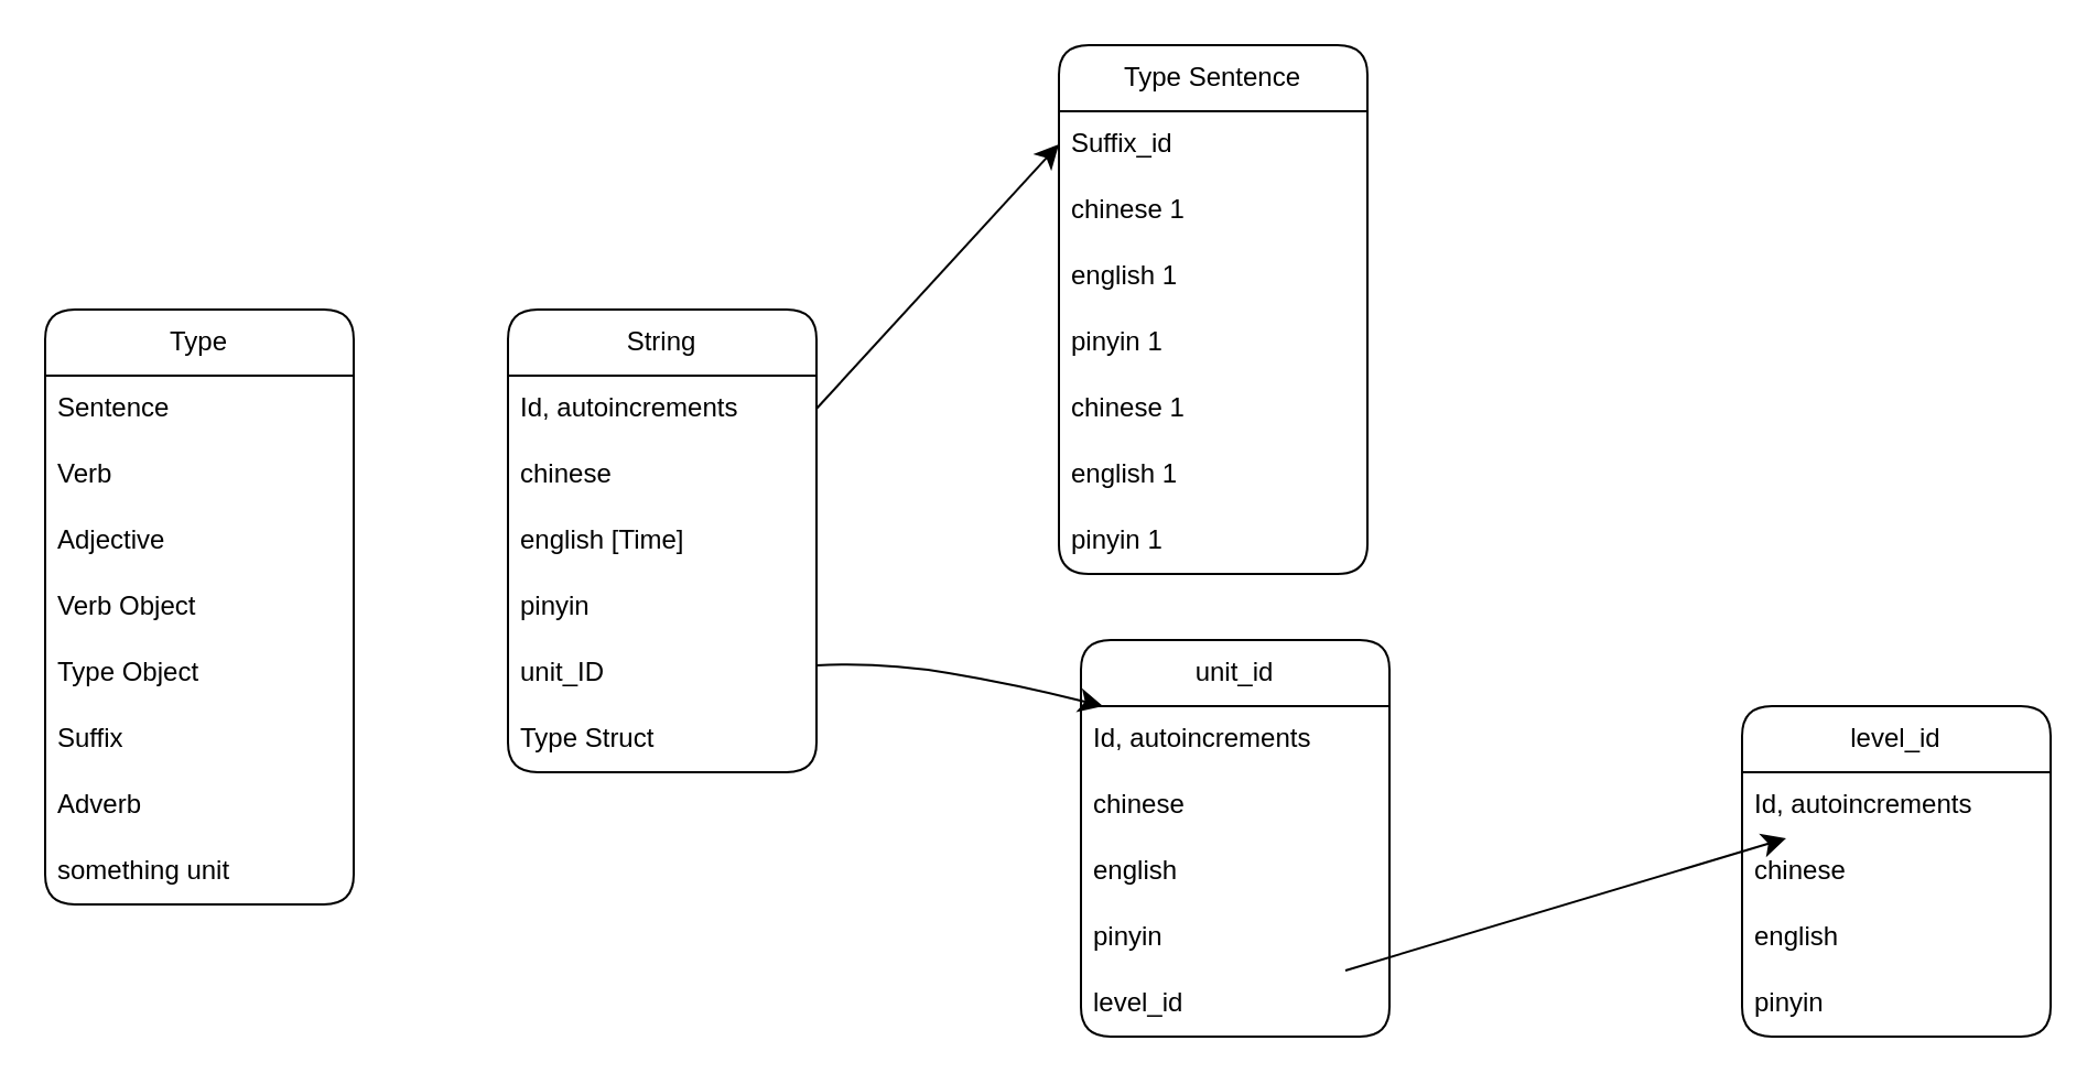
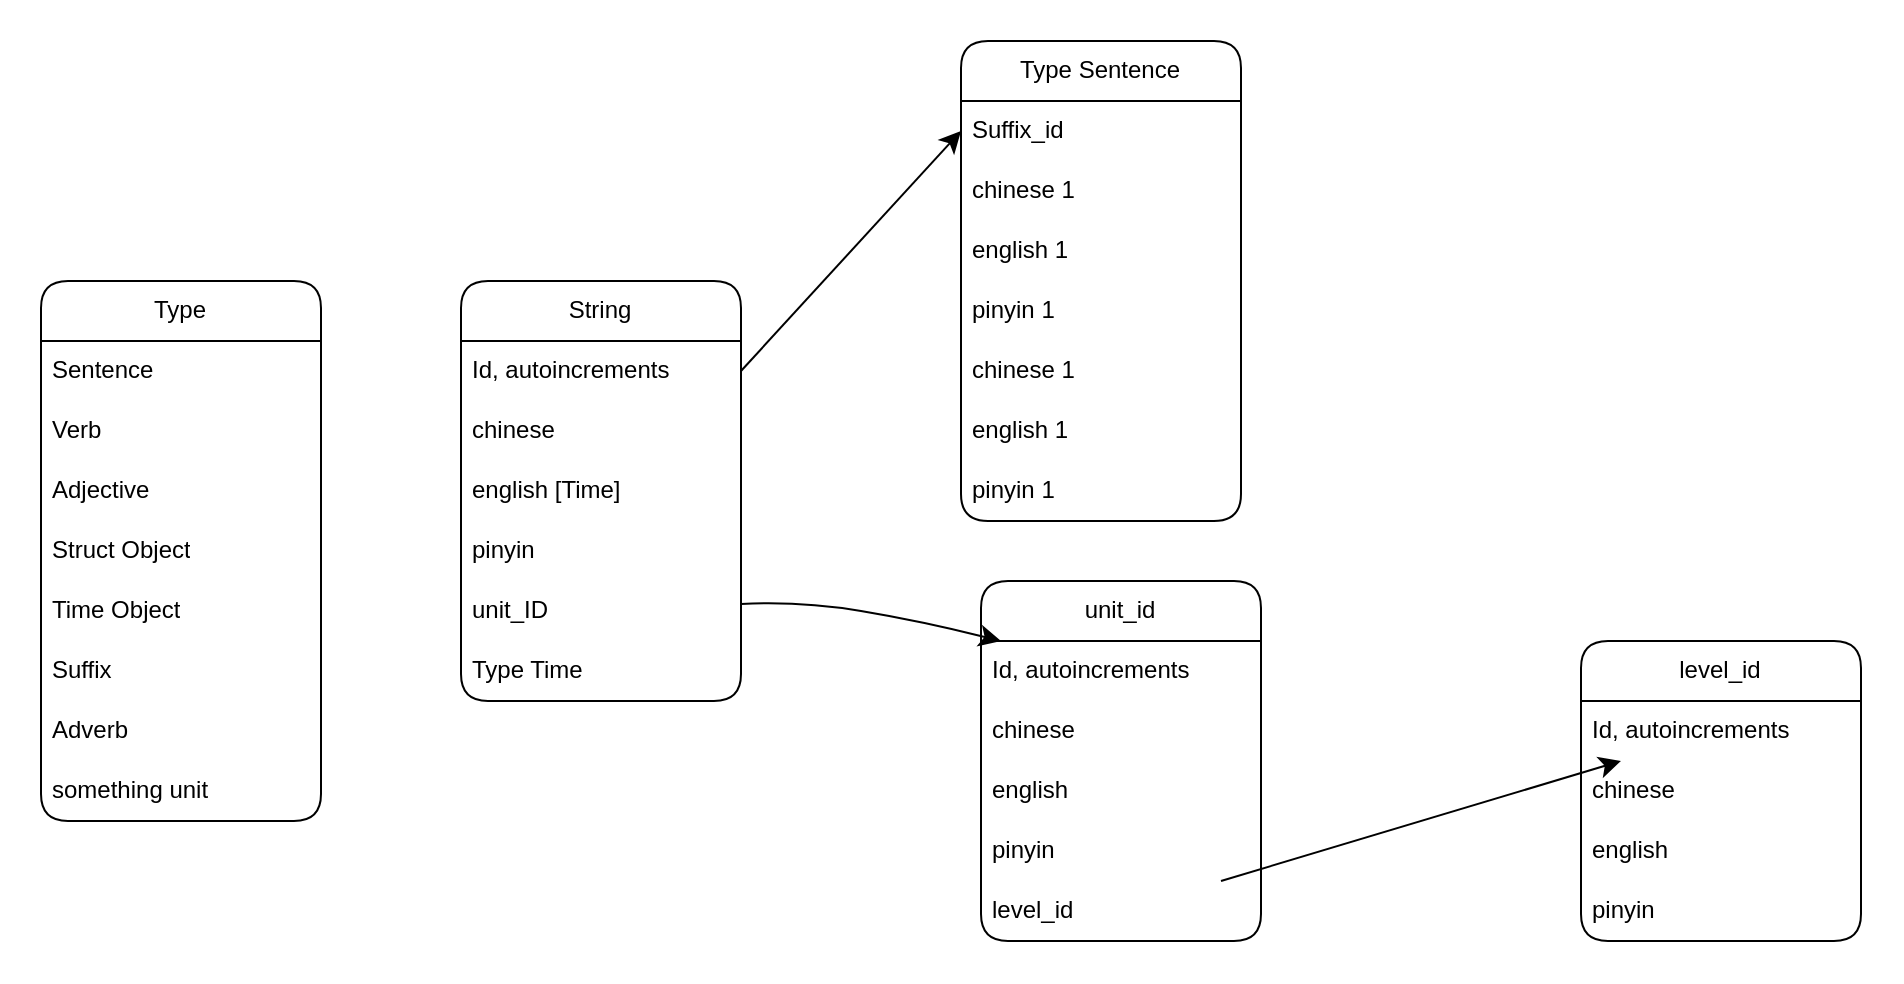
- <mxCell id="13" value="Verb Object" style="text;strokeColor=none;fillColor=none;align=left;verticalAlign=middle;spacingLeft=4;spacingRight=4;overflow=hidden;points=[[0,0.5],[1,0.5]];portConstraint=eastwest;rotatable=0;whiteSpace=wrap;html=1;" vertex="1" parent="9"><mxGeometry y="120" width="140" height="30" as="geometry" /></mxCell>
+ <mxCell id="13" value="Struct Object" style="text;strokeColor=none;fillColor=none;align=left;verticalAlign=middle;spacingLeft=4;spacingRight=4;overflow=hidden;points=[[0,0.5],[1,0.5]];portConstraint=eastwest;rotatable=0;whiteSpace=wrap;html=1;" vertex="1" parent="9"><mxGeometry y="120" width="140" height="30" as="geometry" /></mxCell>
- <mxCell id="14" value="Type Object" style="text;strokeColor=none;fillColor=none;align=left;verticalAlign=middle;spacingLeft=4;spacingRight=4;overflow=hidden;points=[[0,0.5],[1,0.5]];portConstraint=eastwest;rotatable=0;whiteSpace=wrap;html=1;" vertex="1" parent="9"><mxGeometry y="150" width="140" height="30" as="geometry" /></mxCell>
+ <mxCell id="14" value="Time Object" style="text;strokeColor=none;fillColor=none;align=left;verticalAlign=middle;spacingLeft=4;spacingRight=4;overflow=hidden;points=[[0,0.5],[1,0.5]];portConstraint=eastwest;rotatable=0;whiteSpace=wrap;html=1;" vertex="1" parent="9"><mxGeometry y="150" width="140" height="30" as="geometry" /></mxCell>
- <mxCell id="8" value="Type Struct" style="text;strokeColor=none;fillColor=none;align=left;verticalAlign=middle;spacingLeft=4;spacingRight=4;overflow=hidden;points=[[0,0.5],[1,0.5]];portConstraint=eastwest;rotatable=0;whiteSpace=wrap;html=1;" vertex="1" parent="2"><mxGeometry y="180" width="140" height="30" as="geometry" /></mxCell>
+ <mxCell id="8" value="Type Time" style="text;strokeColor=none;fillColor=none;align=left;verticalAlign=middle;spacingLeft=4;spacingRight=4;overflow=hidden;points=[[0,0.5],[1,0.5]];portConstraint=eastwest;rotatable=0;whiteSpace=wrap;html=1;" vertex="1" parent="2"><mxGeometry y="180" width="140" height="30" as="geometry" /></mxCell>
